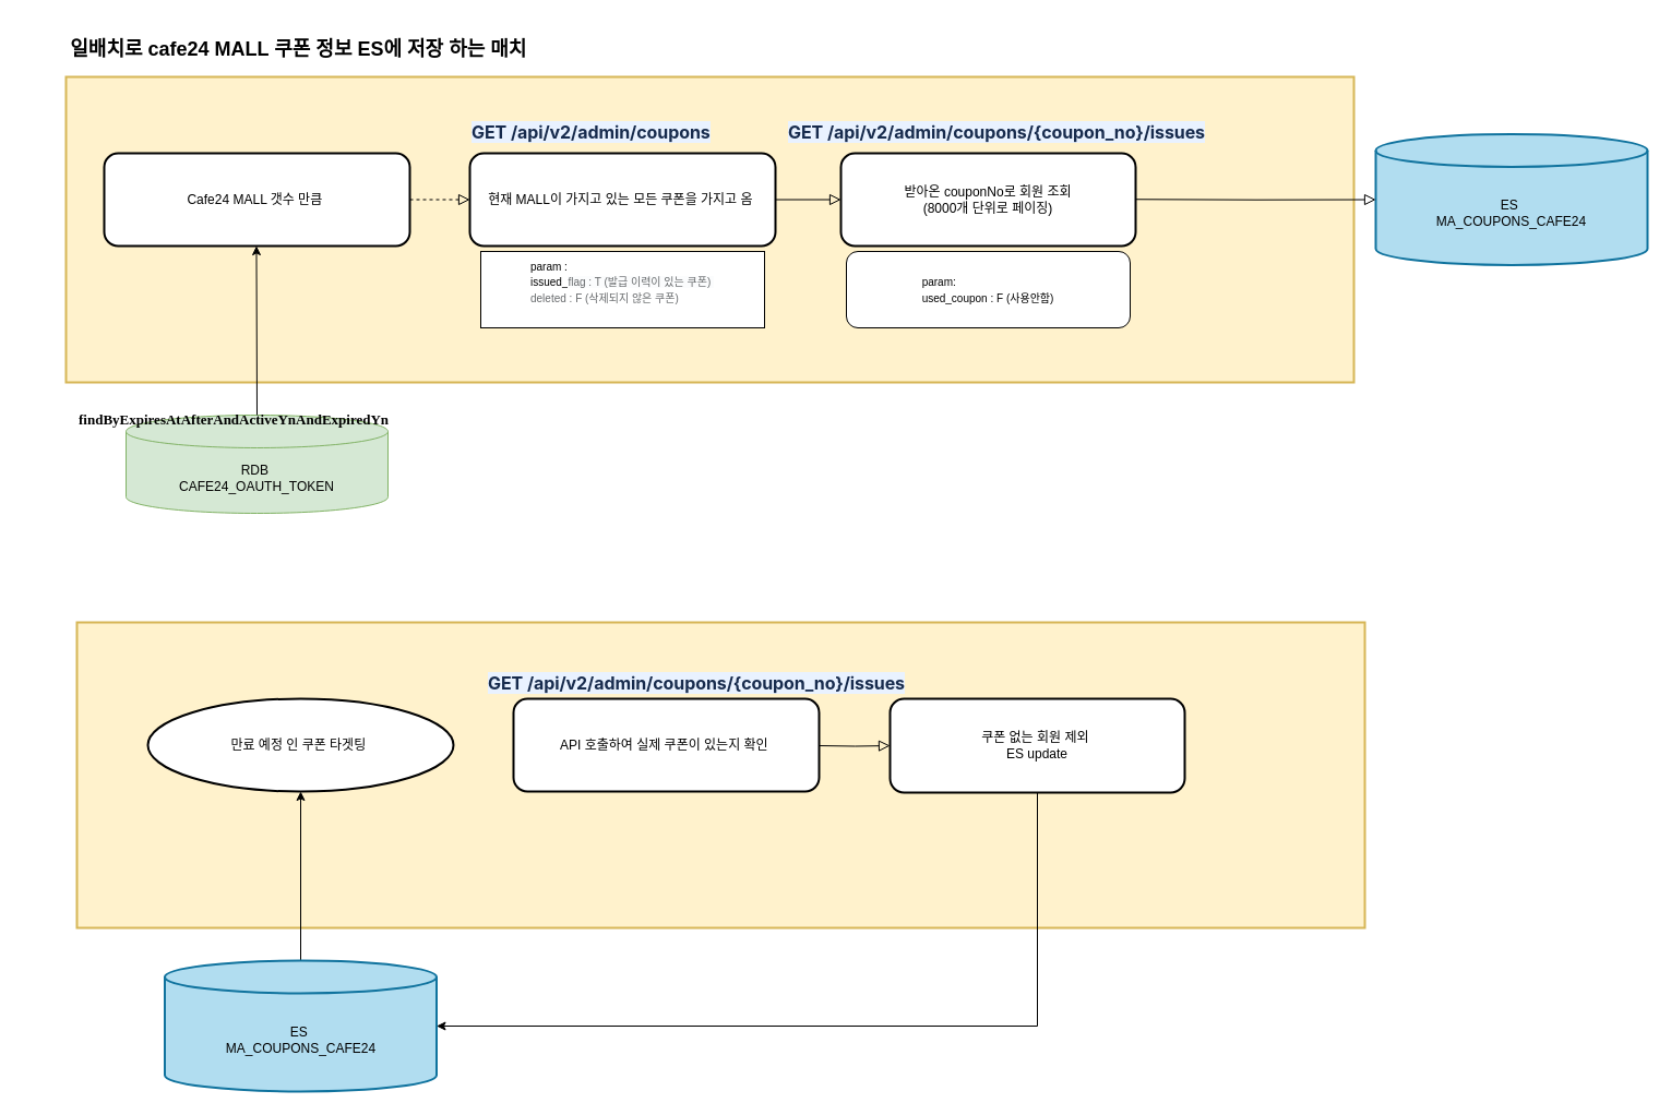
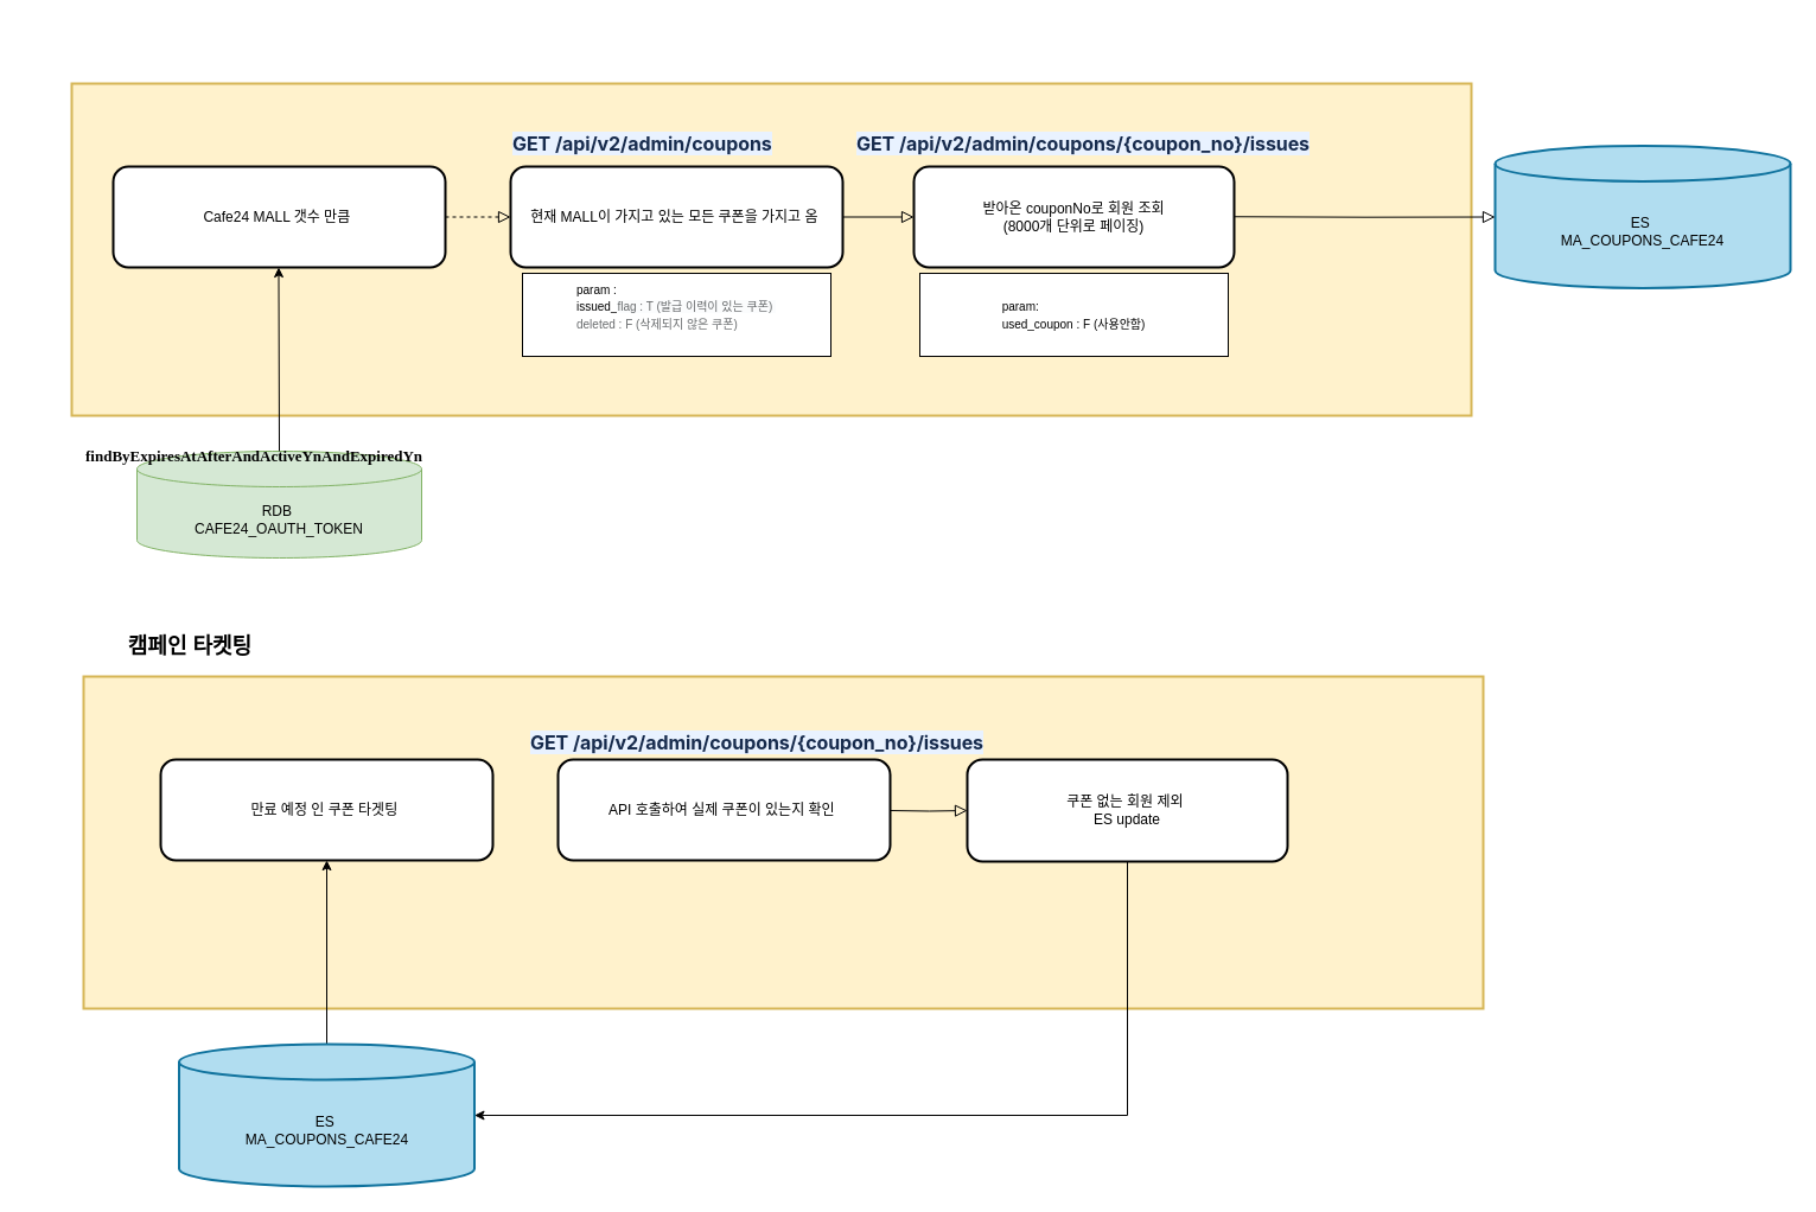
- <mxCell id="14" value="&lt;b&gt;&lt;font style=&quot;font-size: 18px;&quot;&gt;일배치로 cafe24 MALL 쿠폰 정보 ES에 저장 하는 매치&lt;/font&gt;&amp;nbsp;&lt;/b&gt;" style="text;strokeColor=none;align=center;fillColor=none;html=1;verticalAlign=middle;whiteSpace=wrap;rounded=0;" vertex="1" parent="1"><mxGeometry x="20" y="20" width="510" height="50" as="geometry" /></mxCell>
- <mxCell id="9" value="&lt;div style=&quot;text-align: left;&quot;&gt;&lt;span style=&quot;font-size: 10px;&quot;&gt;param:&lt;/span&gt;&lt;/div&gt;&lt;div style=&quot;text-align: left;&quot;&gt;&lt;span style=&quot;font-size: 10px;&quot;&gt;used_coupon : F (사용안함)&lt;/span&gt;&lt;/div&gt;" style="whiteSpace=wrap;html=1;rounded=1;" vertex="1" parent="1"><mxGeometry x="775" y="230" width="260" height="70" as="geometry" /></mxCell>
+ <mxCell id="9" value="&lt;div style=&quot;text-align: left;&quot;&gt;&lt;span style=&quot;font-size: 10px;&quot;&gt;param:&lt;/span&gt;&lt;/div&gt;&lt;div style=&quot;text-align: left;&quot;&gt;&lt;span style=&quot;font-size: 10px;&quot;&gt;used_coupon : F (사용안함)&lt;/span&gt;&lt;/div&gt;" style="rounded=0;whiteSpace=wrap;html=1;" vertex="1" parent="1"><mxGeometry x="775" y="230" width="260" height="70" as="geometry" /></mxCell>
+ <mxCell id="15" value="&lt;span style=&quot;font-size: 18px;&quot;&gt;&lt;b&gt;캠페인 타켓팅&lt;br&gt;&lt;/b&gt;&lt;/span&gt;" style="text;strokeColor=none;align=center;fillColor=none;html=1;verticalAlign=middle;whiteSpace=wrap;rounded=0;" vertex="1" parent="1"><mxGeometry x="60" y="520" width="200" height="50" as="geometry" /></mxCell>
- <mxCell id="19" value="만료 예정 인 쿠폰 타겟팅&amp;nbsp;" style="ellipse;whiteSpace=wrap;html=1;fontSize=12;glass=0;strokeWidth=2;shadow=0;labelBackgroundColor=none;" vertex="1" parent="1"><mxGeometry x="135" y="640" width="280" height="85" as="geometry" /></mxCell>
+ <mxCell id="19" value="만료 예정 인 쿠폰 타겟팅&amp;nbsp;" style="rounded=1;whiteSpace=wrap;html=1;fontSize=12;glass=0;strokeWidth=2;shadow=0;labelBackgroundColor=none;" vertex="1" parent="1"><mxGeometry x="135" y="640" width="280" height="85" as="geometry" /></mxCell>
